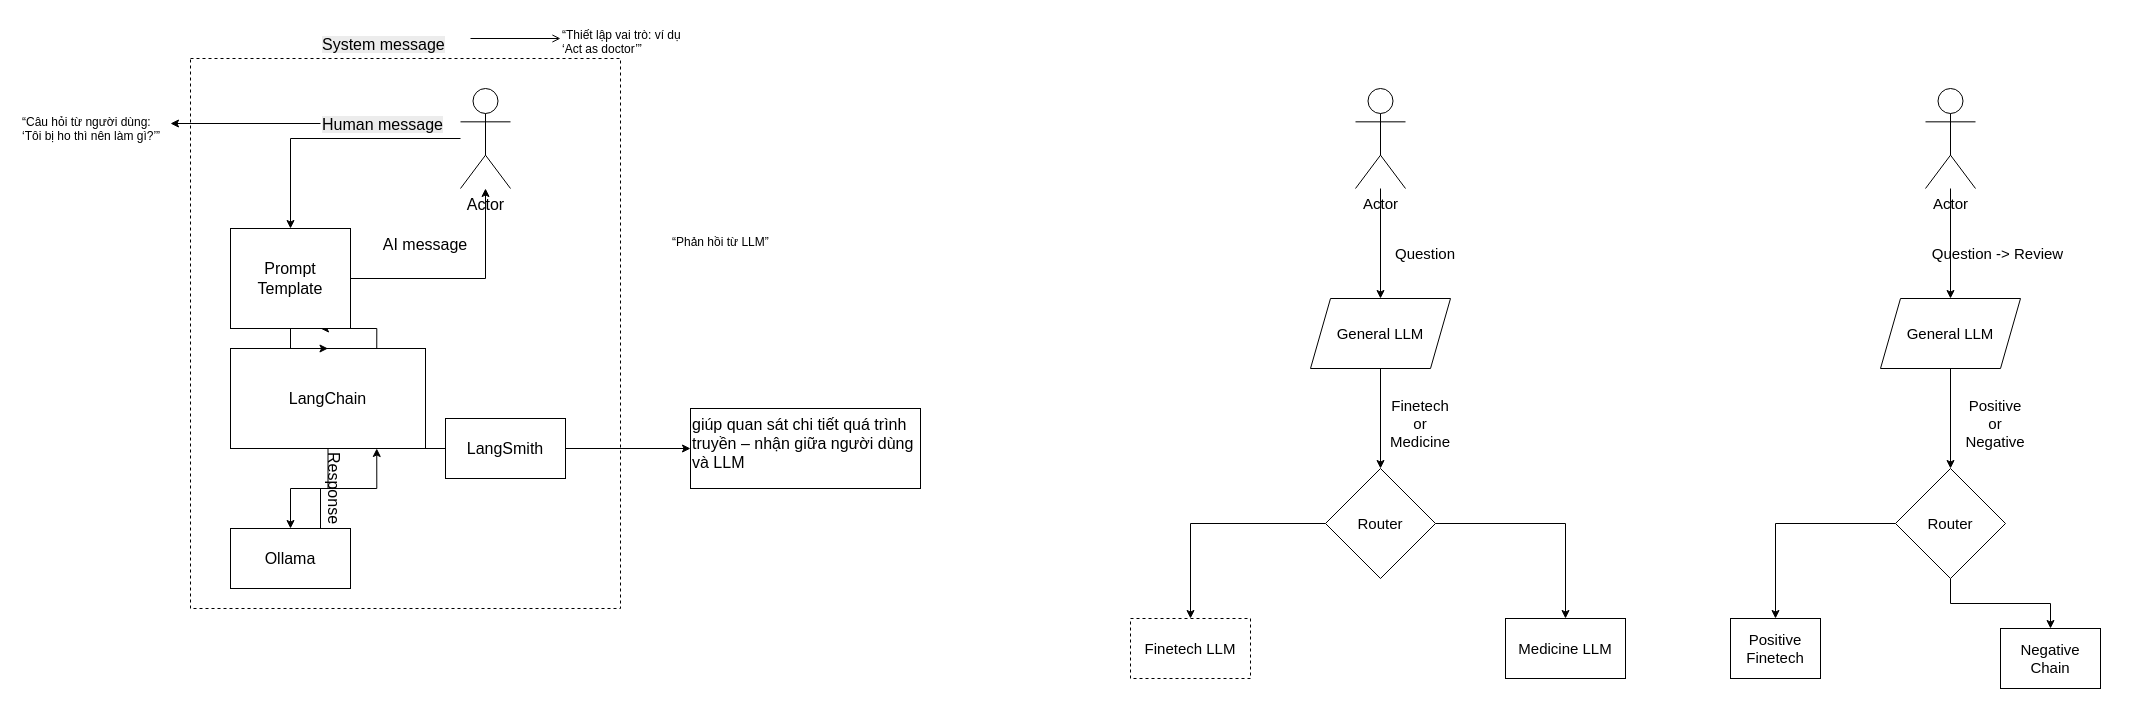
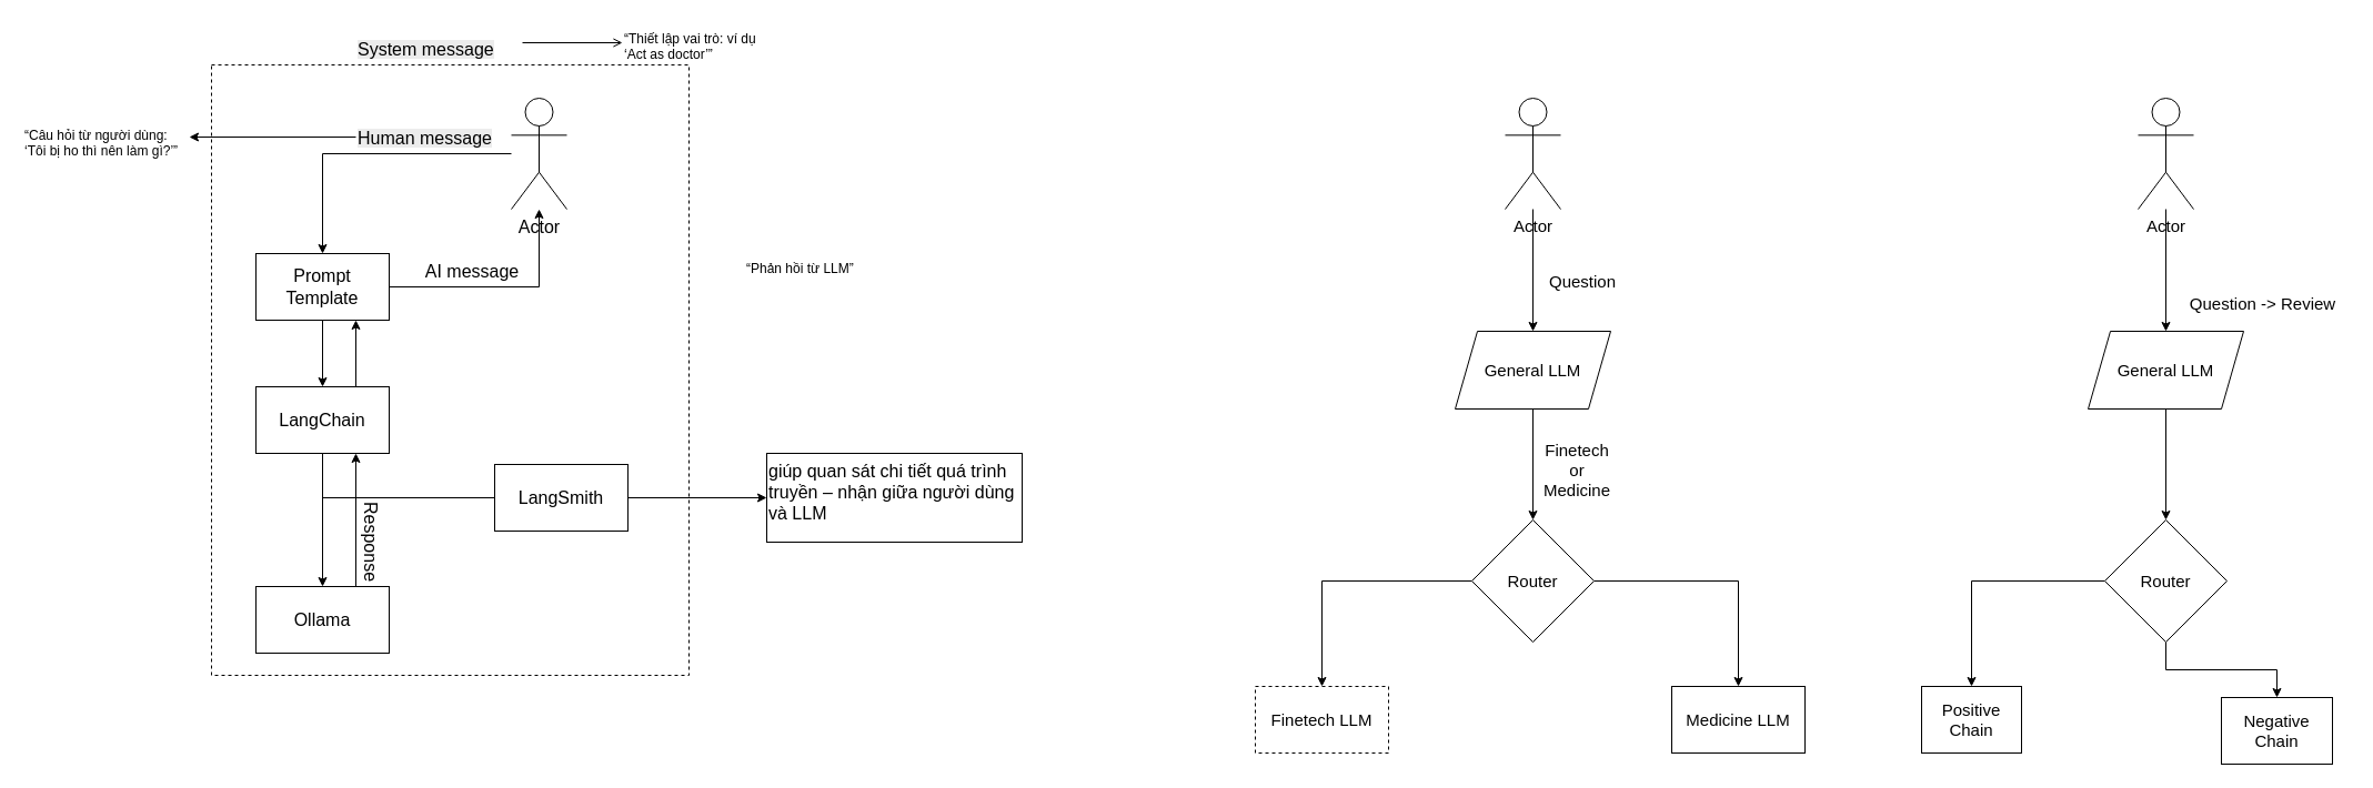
- <mxCell id="42" value="Question -&amp;gt; Review" style="text;html=1;align=center;verticalAlign=middle;whiteSpace=wrap;rounded=0;fontSize=15;" parent="1" vertex="1"><mxGeometry x="1920" y="238" width="155" height="30" as="geometry" /></mxCell>
+ <mxCell id="42" value="Question -&amp;gt; Review" style="text;html=1;align=center;verticalAlign=middle;whiteSpace=wrap;rounded=0;fontSize=15;" parent="1" vertex="1"><mxGeometry x="1960" y="258" width="155" height="30" as="geometry" /></mxCell>
- <mxCell id="14" value="Prompt Template" style="rounded=0;whiteSpace=wrap;html=1;fontSize=16;" parent="1" vertex="1"><mxGeometry x="230" y="228" width="120" height="100" as="geometry" /></mxCell>
+ <mxCell id="14" value="Prompt Template" style="rounded=0;whiteSpace=wrap;html=1;fontSize=16;" parent="1" vertex="1"><mxGeometry x="230" y="228" width="120" height="60" as="geometry" /></mxCell>
- <mxCell id="5" value="LangChain" style="rounded=0;whiteSpace=wrap;html=1;fontSize=16;" parent="1" vertex="1"><mxGeometry x="230" y="348" width="195" height="100" as="geometry" /></mxCell>
+ <mxCell id="5" value="LangChain" style="rounded=0;whiteSpace=wrap;html=1;fontSize=16;" parent="1" vertex="1"><mxGeometry x="230" y="348" width="120" height="60" as="geometry" /></mxCell>
- <mxCell id="49" value="Positive or Negative" style="text;html=1;align=center;verticalAlign=middle;whiteSpace=wrap;rounded=0;fontSize=15;" parent="1" vertex="1"><mxGeometry x="1960" y="408" width="70" height="30" as="geometry" /></mxCell>
- <mxCell id="48" value="Positive Finetech" style="whiteSpace=wrap;html=1;fontSize=15;" parent="1" vertex="1"><mxGeometry x="1730" y="618" width="90" height="60" as="geometry" /></mxCell>
+ <mxCell id="48" value="Positive Chain" style="whiteSpace=wrap;html=1;fontSize=15;" parent="1" vertex="1"><mxGeometry x="1730" y="618" width="90" height="60" as="geometry" /></mxCell>
